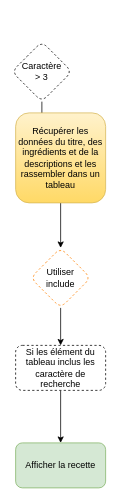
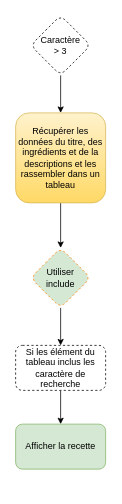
- <mxCell id="3" value="Caractère &lt;br&gt;&amp;gt; 3" style="rhombus;whiteSpace=wrap;html=1;rounded=1;dashed=1;" vertex="1" parent="1"><mxGeometry x="15" y="55" width="80" height="80" as="geometry" /></mxCell>
+ <mxCell id="3" value="Caractère &lt;br&gt;&amp;gt; 3" style="rhombus;whiteSpace=wrap;html=1;rounded=1;dashed=1;" vertex="1" parent="1"><mxGeometry x="40" y="20" width="80" height="80" as="geometry" /></mxCell>
- <mxCell id="7" value="Utiliser&lt;br&gt;include" style="rhombus;whiteSpace=wrap;html=1;rounded=1;dashed=1;strokeColor=#FF8000;" vertex="1" parent="1"><mxGeometry x="40" y="330" width="80" height="80" as="geometry" /></mxCell>
+ <mxCell id="7" value="Utiliser&lt;br&gt;include" style="rhombus;whiteSpace=wrap;html=1;rounded=1;dashed=1;strokeColor=#FF8000;fillColor=#d5e8d4;" vertex="1" parent="1"><mxGeometry x="40" y="330" width="80" height="80" as="geometry" /></mxCell>
- <mxCell id="10" value="Afficher la recette" style="rounded=1;whiteSpace=wrap;html=1;fillColor=#d5e8d4;strokeColor=#82b366;" vertex="1" parent="1"><mxGeometry x="20" y="590" width="120" height="60" as="geometry" /></mxCell>
+ <mxCell id="10" value="Afficher la recette" style="rounded=1;whiteSpace=wrap;html=1;fillColor=#d5e8d4;strokeColor=#82b366;" vertex="1" parent="1"><mxGeometry x="20" y="565" width="120" height="60" as="geometry" /></mxCell>
